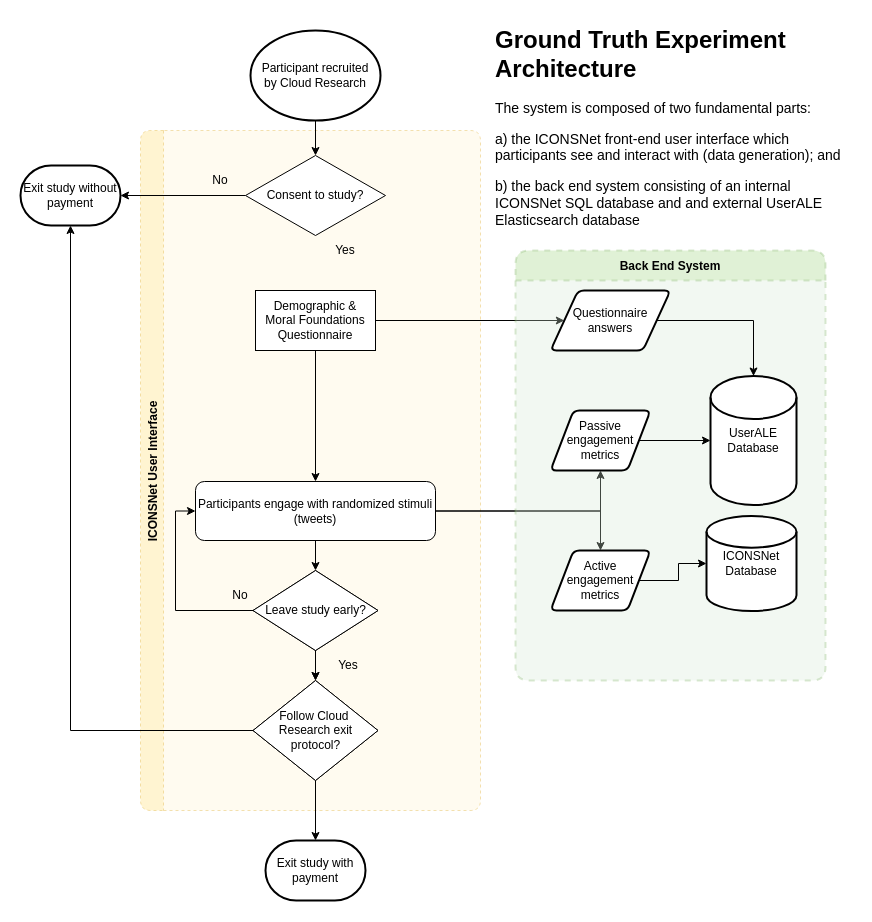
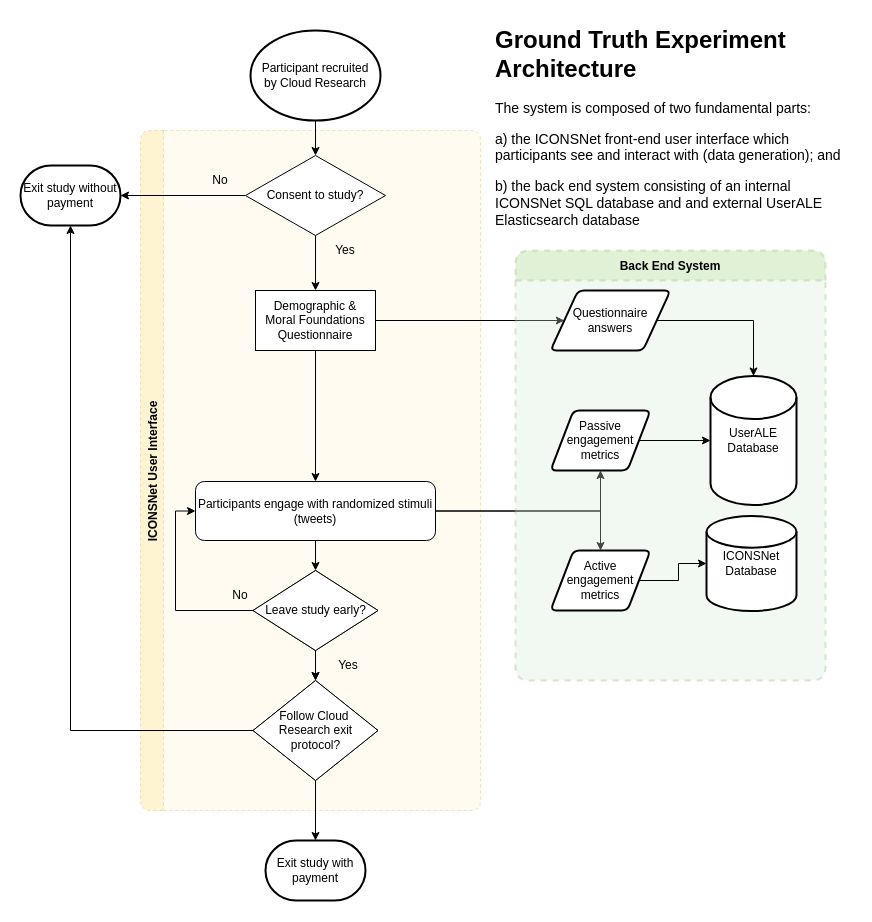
+ <mxCell id="15" style="edgeStyle=orthogonalEdgeStyle;rounded=0;orthogonalLoop=1;jettySize=auto;html=1;entryX=0.5;entryY=0;entryDx=0;entryDy=0;" parent="1" source="16" target="13" edge="1"><mxGeometry relative="1" as="geometry" /></mxCell>
